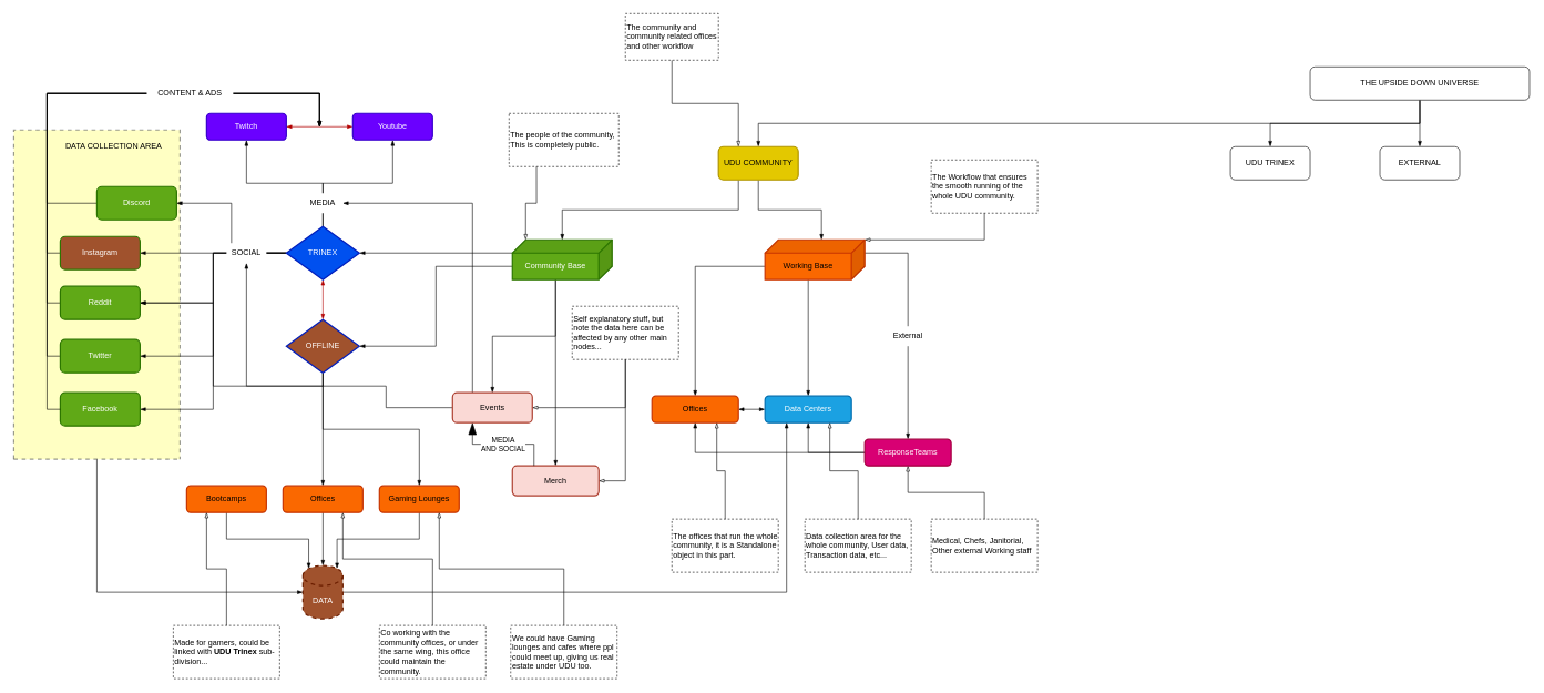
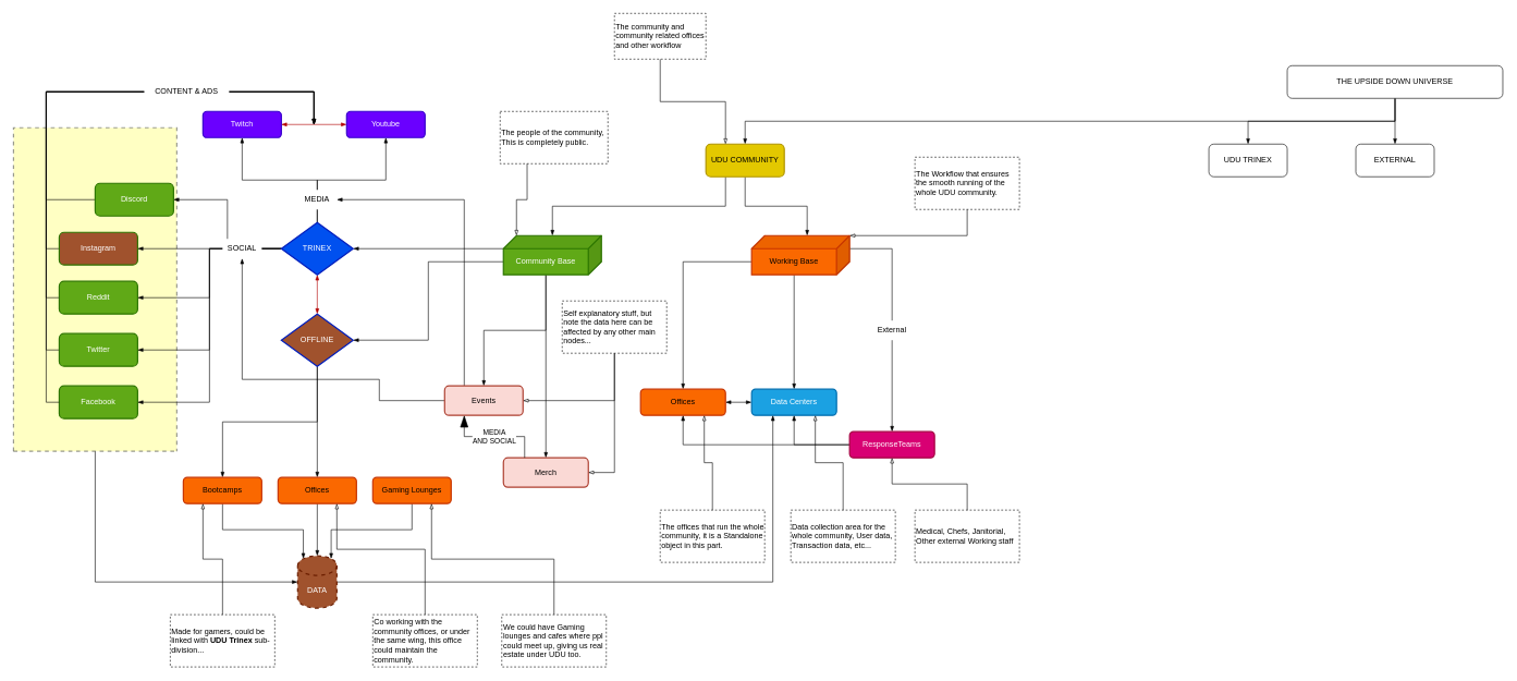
- <mxCell id="4" value="DATA COLLECTION AREA" style="text;html=1;align=center;verticalAlign=middle;resizable=0;points=[];autosize=1;strokeColor=none;fillColor=none;" vertex="1" parent="3"><mxGeometry x="70" y="15" width="160" height="20" as="geometry" /></mxCell>
- <mxCell id="49" style="edgeStyle=orthogonalEdgeStyle;rounded=0;orthogonalLoop=1;jettySize=auto;html=1;exitX=0.5;exitY=1;exitDx=0;exitDy=0;startArrow=none;startFill=0;endArrow=blockThin;endFill=1;" edge="1" parent="1" source="50" target="39"><mxGeometry relative="1" as="geometry" /></mxCell>
+ <mxCell id="49" style="edgeStyle=orthogonalEdgeStyle;rounded=0;orthogonalLoop=1;jettySize=auto;html=1;exitX=0.5;exitY=1;exitDx=0;exitDy=0;entryX=0.5;entryY=0;entryDx=0;entryDy=0;startArrow=none;startFill=0;endArrow=blockThin;endFill=1;" edge="1" parent="1" source="50" target="54"><mxGeometry relative="1" as="geometry" /></mxCell>
- <mxCell id="48" style="edgeStyle=orthogonalEdgeStyle;rounded=0;orthogonalLoop=1;jettySize=auto;html=1;exitX=0.5;exitY=1;exitDx=0;exitDy=0;entryX=0.5;entryY=0;entryDx=0;entryDy=0;startArrow=none;startFill=0;endArrow=blockThin;endFill=1;" edge="1" parent="1" source="50" target="56"><mxGeometry relative="1" as="geometry" /></mxCell>
